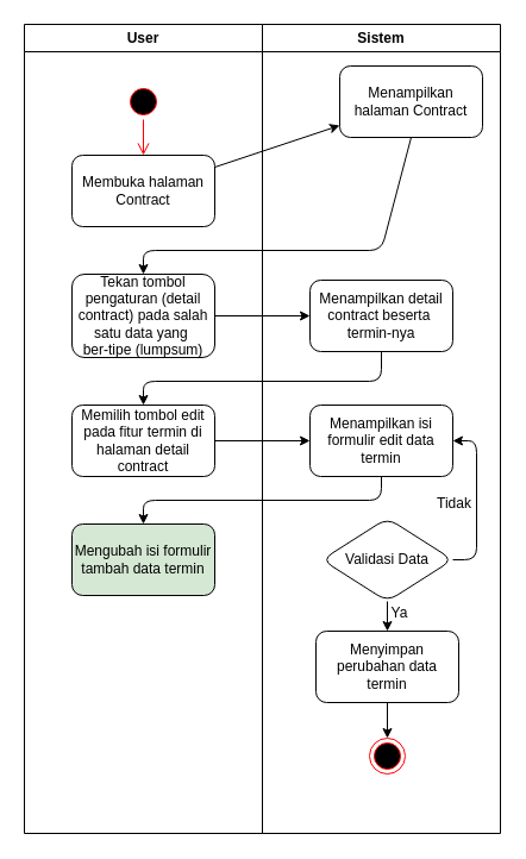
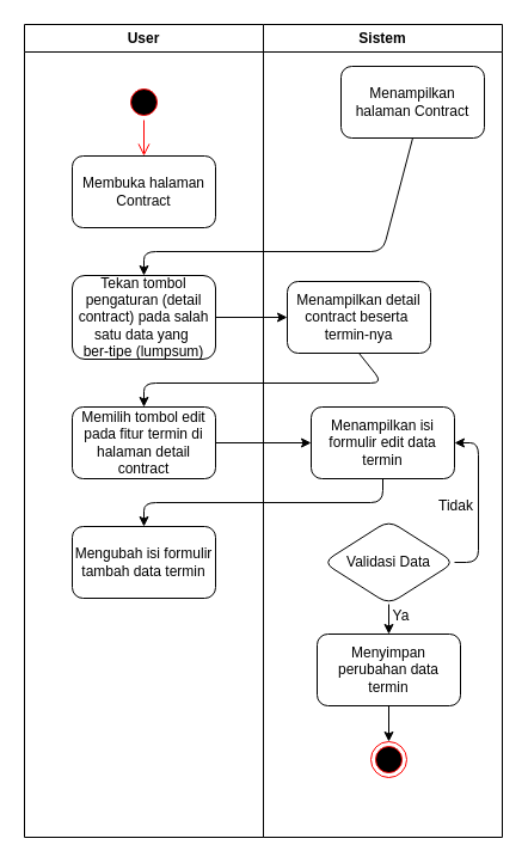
- <mxCell id="12" value="" style="edgeStyle=none;html=1;" edge="1" parent="1" source="4" target="8"><mxGeometry relative="1" as="geometry" /></mxCell>
- <mxCell id="9" value="Menampilkan detail contract beserta&amp;nbsp;&lt;div&gt;termin-nya&lt;/div&gt;" style="rounded=1;whiteSpace=wrap;html=1;" vertex="1" parent="7"><mxGeometry x="40" y="215" width="120" height="60" as="geometry" /></mxCell>
+ <mxCell id="9" value="Menampilkan detail contract beserta&amp;nbsp;&lt;div&gt;termin-nya&lt;/div&gt;" style="rounded=1;whiteSpace=wrap;html=1;" vertex="1" parent="7"><mxGeometry x="20" y="215" width="120" height="60" as="geometry" /></mxCell>
- <mxCell id="16" value="Mengubah isi formulir tambah data termin" style="rounded=1;whiteSpace=wrap;html=1;fillColor=#d5e8d4;" vertex="1" parent="1"><mxGeometry x="60" y="440" width="120" height="60" as="geometry" /></mxCell>
+ <mxCell id="16" value="Mengubah isi formulir tambah data termin" style="rounded=1;whiteSpace=wrap;html=1;" vertex="1" parent="1"><mxGeometry x="60" y="440" width="120" height="60" as="geometry" /></mxCell>
